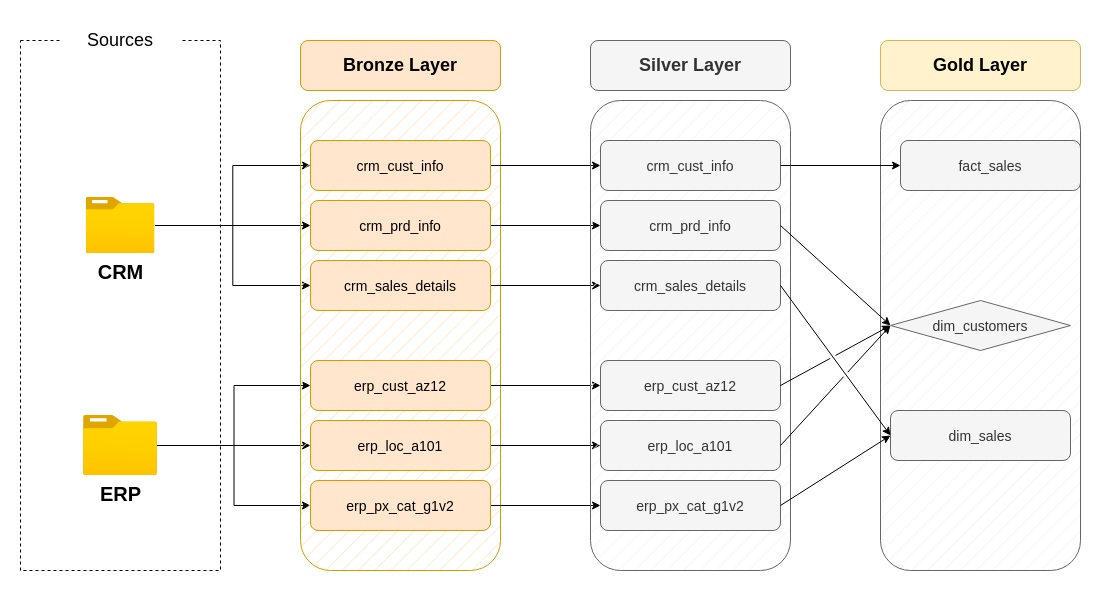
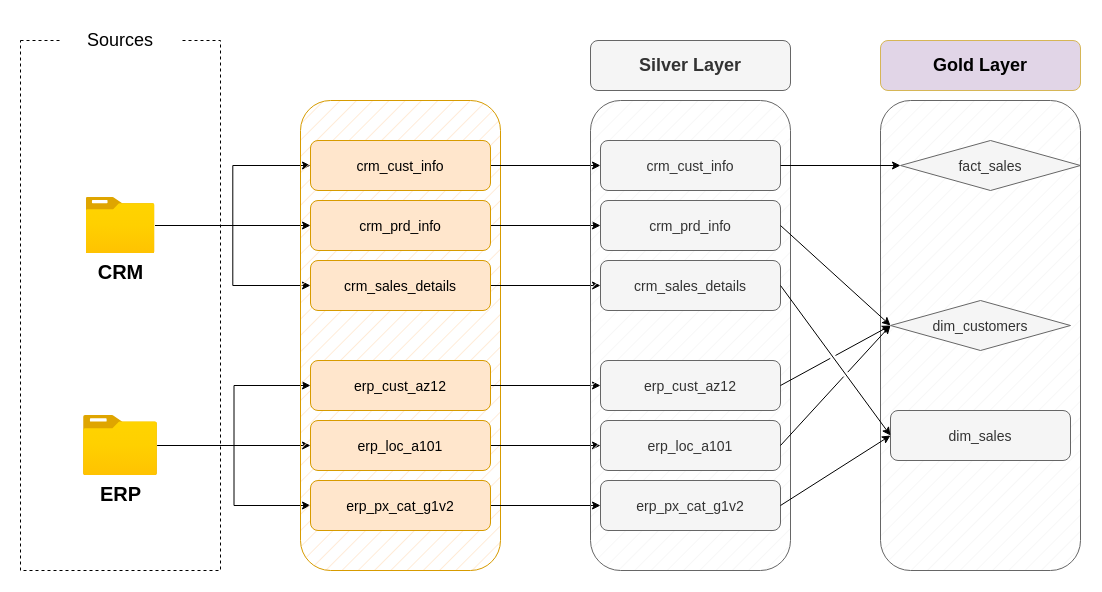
- <mxCell id="13" value="&lt;b&gt;&lt;font style=&quot;font-size: 18px;&quot;&gt;Bronze Layer&lt;/font&gt;&lt;/b&gt;" style="rounded=1;whiteSpace=wrap;html=1;fillColor=#ffe6cc;strokeColor=#d79b00;fontSize=16;" parent="1" vertex="1"><mxGeometry x="300" y="40" width="200" height="50" as="geometry" /></mxCell>
- <mxCell id="35" value="&lt;b&gt;&lt;font style=&quot;font-size: 18px;&quot;&gt;Gold Layer&lt;/font&gt;&lt;/b&gt;" style="rounded=1;whiteSpace=wrap;html=1;fillColor=#fff2cc;strokeColor=#d6b656;fontSize=16;" vertex="1" parent="1"><mxGeometry x="880" y="40" width="200" height="50" as="geometry" /></mxCell>
+ <mxCell id="35" value="&lt;b&gt;&lt;font style=&quot;font-size: 18px;&quot;&gt;Gold Layer&lt;/font&gt;&lt;/b&gt;" style="rounded=1;whiteSpace=wrap;html=1;fillColor=#e1d5e7;strokeColor=#d6b656;fontSize=16;" vertex="1" parent="1"><mxGeometry x="880" y="40" width="200" height="50" as="geometry" /></mxCell>
- <mxCell id="36" value="&lt;font style=&quot;font-size: 14px;&quot;&gt;fact_sales&lt;/font&gt;" style="rounded=1;whiteSpace=wrap;html=1;fillColor=#f5f5f5;strokeColor=#666666;fontSize=16;fontColor=#333333;" vertex="1" parent="1"><mxGeometry x="900" y="140" width="180" height="50" as="geometry" /></mxCell>
+ <mxCell id="36" value="&lt;font style=&quot;font-size: 14px;&quot;&gt;fact_sales&lt;/font&gt;" style="rhombus;whiteSpace=wrap;html=1;fillColor=#f5f5f5;strokeColor=#666666;fontSize=16;fontColor=#333333;" vertex="1" parent="1"><mxGeometry x="900" y="140" width="180" height="50" as="geometry" /></mxCell>
